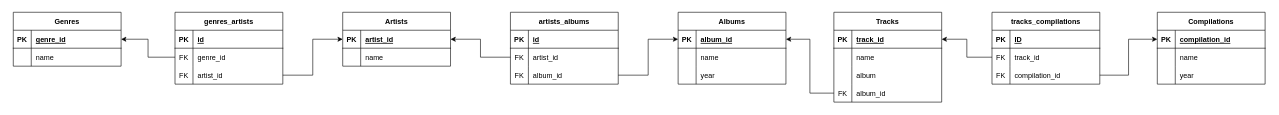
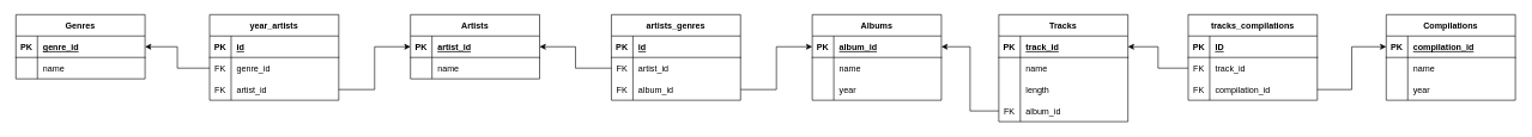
- <mxCell id="40" value="genres_artists" style="shape=table;startSize=30;container=1;collapsible=1;childLayout=tableLayout;fixedRows=1;rowLines=0;fontStyle=1;align=center;resizeLast=1;" vertex="1" parent="1"><mxGeometry x="290" y="20" width="180" height="120" as="geometry" /></mxCell>
+ <mxCell id="40" value="year_artists" style="shape=table;startSize=30;container=1;collapsible=1;childLayout=tableLayout;fixedRows=1;rowLines=0;fontStyle=1;align=center;resizeLast=1;" vertex="1" parent="1"><mxGeometry x="290" y="20" width="180" height="120" as="geometry" /></mxCell>
- <mxCell id="52" value="artists_albums" style="shape=table;startSize=30;container=1;collapsible=1;childLayout=tableLayout;fixedRows=1;rowLines=0;fontStyle=1;align=center;resizeLast=1;" vertex="1" parent="1"><mxGeometry x="850" y="20" width="180" height="120" as="geometry" /></mxCell>
+ <mxCell id="52" value="artists_genres" style="shape=table;startSize=30;container=1;collapsible=1;childLayout=tableLayout;fixedRows=1;rowLines=0;fontStyle=1;align=center;resizeLast=1;" vertex="1" parent="1"><mxGeometry x="850" y="20" width="180" height="120" as="geometry" /></mxCell>
- <mxCell id="35" value="album" style="shape=partialRectangle;connectable=0;fillColor=none;top=0;left=0;bottom=0;right=0;align=left;spacingLeft=6;overflow=hidden;" vertex="1" parent="33"><mxGeometry x="30" width="150" height="30" as="geometry"><mxRectangle width="150" height="30" as="alternateBounds" /></mxGeometry></mxCell>
+ <mxCell id="35" value="length" style="shape=partialRectangle;connectable=0;fillColor=none;top=0;left=0;bottom=0;right=0;align=left;spacingLeft=6;overflow=hidden;" vertex="1" parent="33"><mxGeometry x="30" width="150" height="30" as="geometry"><mxRectangle width="150" height="30" as="alternateBounds" /></mxGeometry></mxCell>
